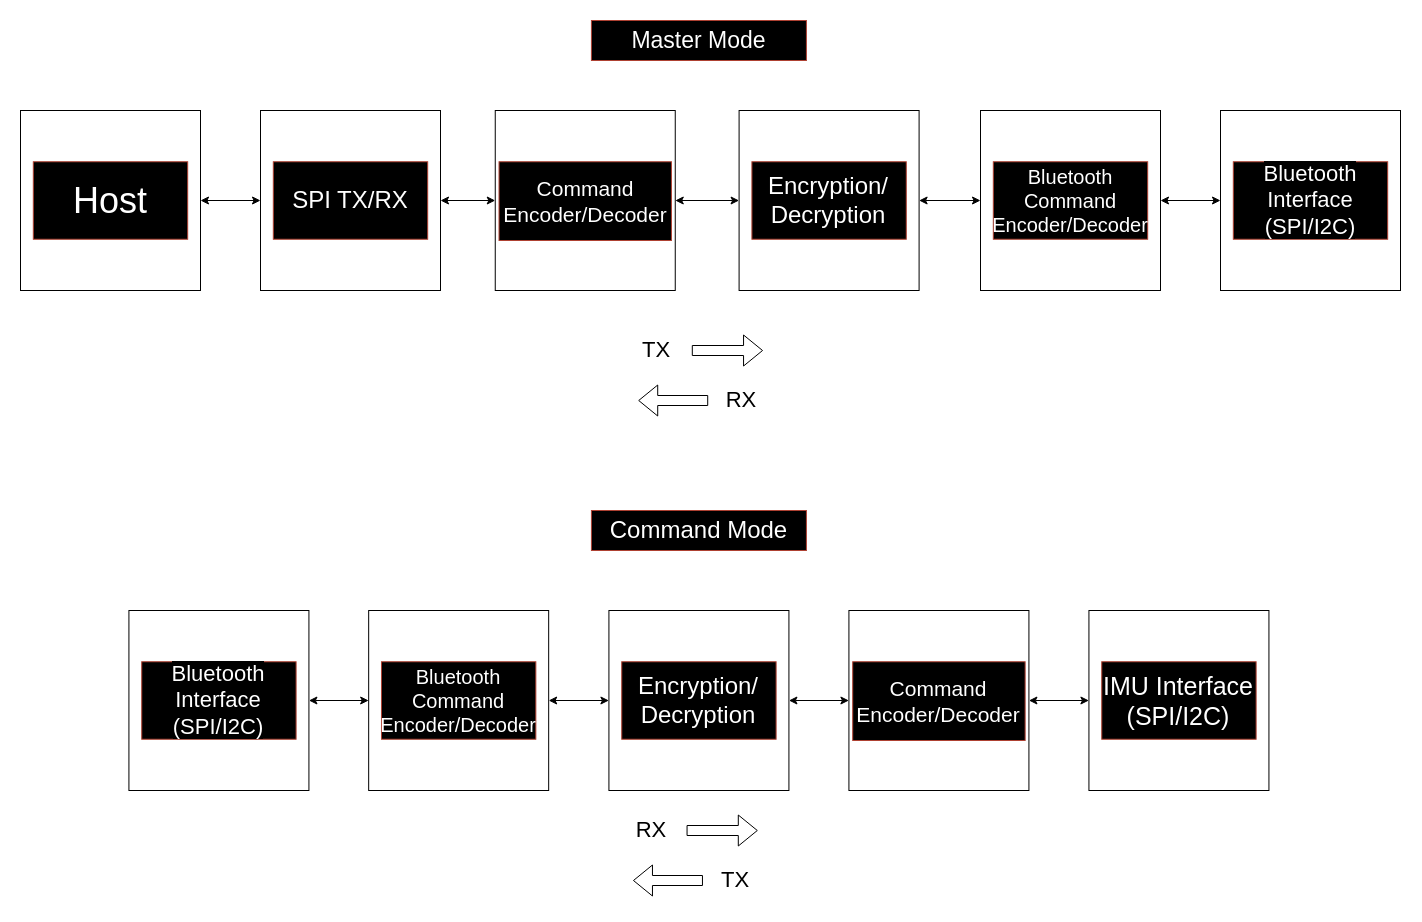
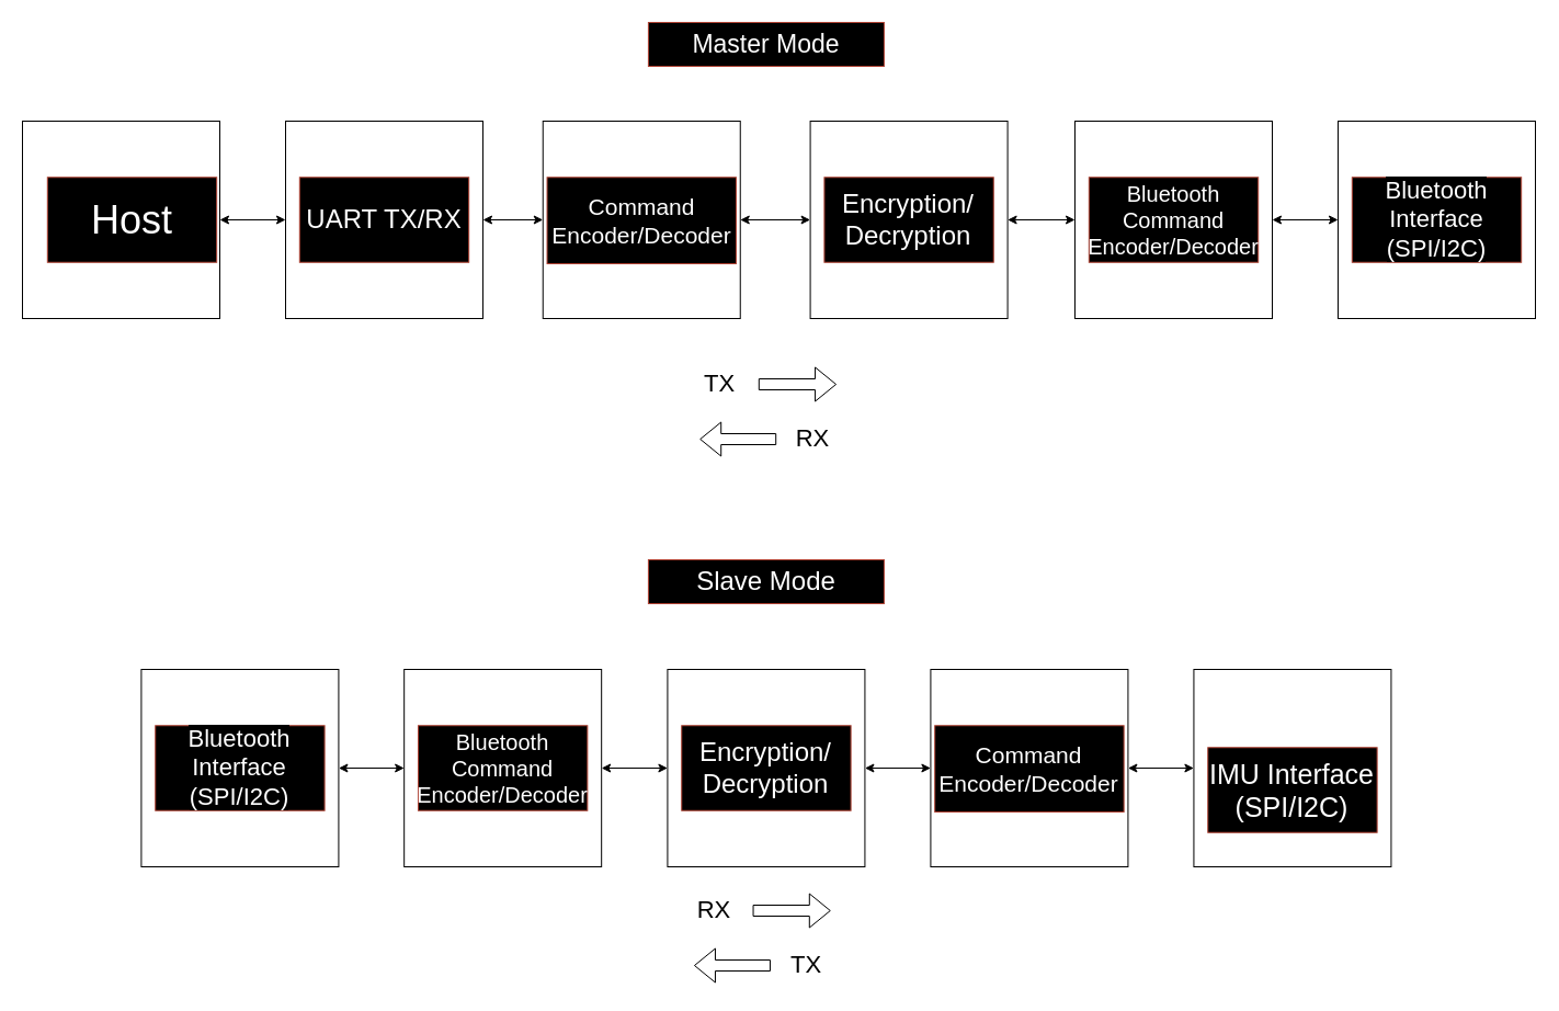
- <mxCell id="10" value="&lt;font style=&quot;background-color: rgb(0, 0, 0); font-size: 36px;&quot; color=&quot;#ffffff&quot;&gt;Host&lt;/font&gt;" style="text;align=center;html=1;verticalAlign=middle;whiteSpace=wrap;rounded=0;fillColor=#000000;strokeColor=#ae4132;fontSize=36;" parent="1" vertex="1"><mxGeometry x="32.81" y="161.25" width="154.37" height="77.5" as="geometry" /></mxCell>
+ <mxCell id="10" value="&lt;font style=&quot;background-color: rgb(0, 0, 0); font-size: 36px;&quot; color=&quot;#ffffff&quot;&gt;Host&lt;/font&gt;" style="text;align=center;html=1;verticalAlign=middle;whiteSpace=wrap;rounded=0;fillColor=#000000;strokeColor=#ae4132;fontSize=36;" parent="1" vertex="1"><mxGeometry x="42.81" y="161.25" width="154.37" height="77.5" as="geometry" /></mxCell>
- <mxCell id="12" value="&lt;font style=&quot;background-color: rgb(0, 0, 0); font-size: 24px;&quot; color=&quot;#ffffff&quot;&gt;SPI TX/RX&lt;/font&gt;" style="text;align=center;html=1;verticalAlign=middle;whiteSpace=wrap;rounded=0;fillColor=#000000;strokeColor=#ae4132;" parent="1" vertex="1"><mxGeometry x="272.81" y="161.25" width="154.37" height="77.5" as="geometry" /></mxCell>
+ <mxCell id="12" value="&lt;font style=&quot;background-color: rgb(0, 0, 0); font-size: 24px;&quot; color=&quot;#ffffff&quot;&gt;UART TX/RX&lt;/font&gt;" style="text;align=center;html=1;verticalAlign=middle;whiteSpace=wrap;rounded=0;fillColor=#000000;strokeColor=#ae4132;" parent="1" vertex="1"><mxGeometry x="272.81" y="161.25" width="154.37" height="77.5" as="geometry" /></mxCell>
- <mxCell id="16" value="&lt;font style=&quot;background-color: rgb(0, 0, 0); font-size: 24px;&quot; color=&quot;#ffffff&quot;&gt;Command Mode&lt;/font&gt;" style="text;align=center;html=1;verticalAlign=middle;whiteSpace=wrap;rounded=0;fillColor=#000000;strokeColor=#ae4132;" parent="1" vertex="1"><mxGeometry x="590.92" y="510" width="215" height="40" as="geometry" /></mxCell>
+ <mxCell id="16" value="&lt;font style=&quot;background-color: rgb(0, 0, 0); font-size: 24px;&quot; color=&quot;#ffffff&quot;&gt;Slave Mode&lt;/font&gt;" style="text;align=center;html=1;verticalAlign=middle;whiteSpace=wrap;rounded=0;fillColor=#000000;strokeColor=#ae4132;" parent="1" vertex="1"><mxGeometry x="590.92" y="510" width="215" height="40" as="geometry" /></mxCell>
- <mxCell id="18" value="&lt;font style=&quot;background-color: rgb(0, 0, 0); font-size: 25px;&quot; color=&quot;#ffffff&quot;&gt;IMU Interface (SPI/I2C)&lt;/font&gt;" style="text;align=center;html=1;verticalAlign=middle;whiteSpace=wrap;rounded=0;fillColor=#000000;strokeColor=#ae4132;" parent="1" vertex="1"><mxGeometry x="1101.25" y="661.25" width="154.37" height="77.5" as="geometry" /></mxCell>
+ <mxCell id="18" value="&lt;font style=&quot;background-color: rgb(0, 0, 0); font-size: 25px;&quot; color=&quot;#ffffff&quot;&gt;IMU Interface (SPI/I2C)&lt;/font&gt;" style="text;align=center;html=1;verticalAlign=middle;whiteSpace=wrap;rounded=0;fillColor=#000000;strokeColor=#ae4132;" parent="1" vertex="1"><mxGeometry x="1101.25" y="681.25" width="154.37" height="77.5" as="geometry" /></mxCell>
